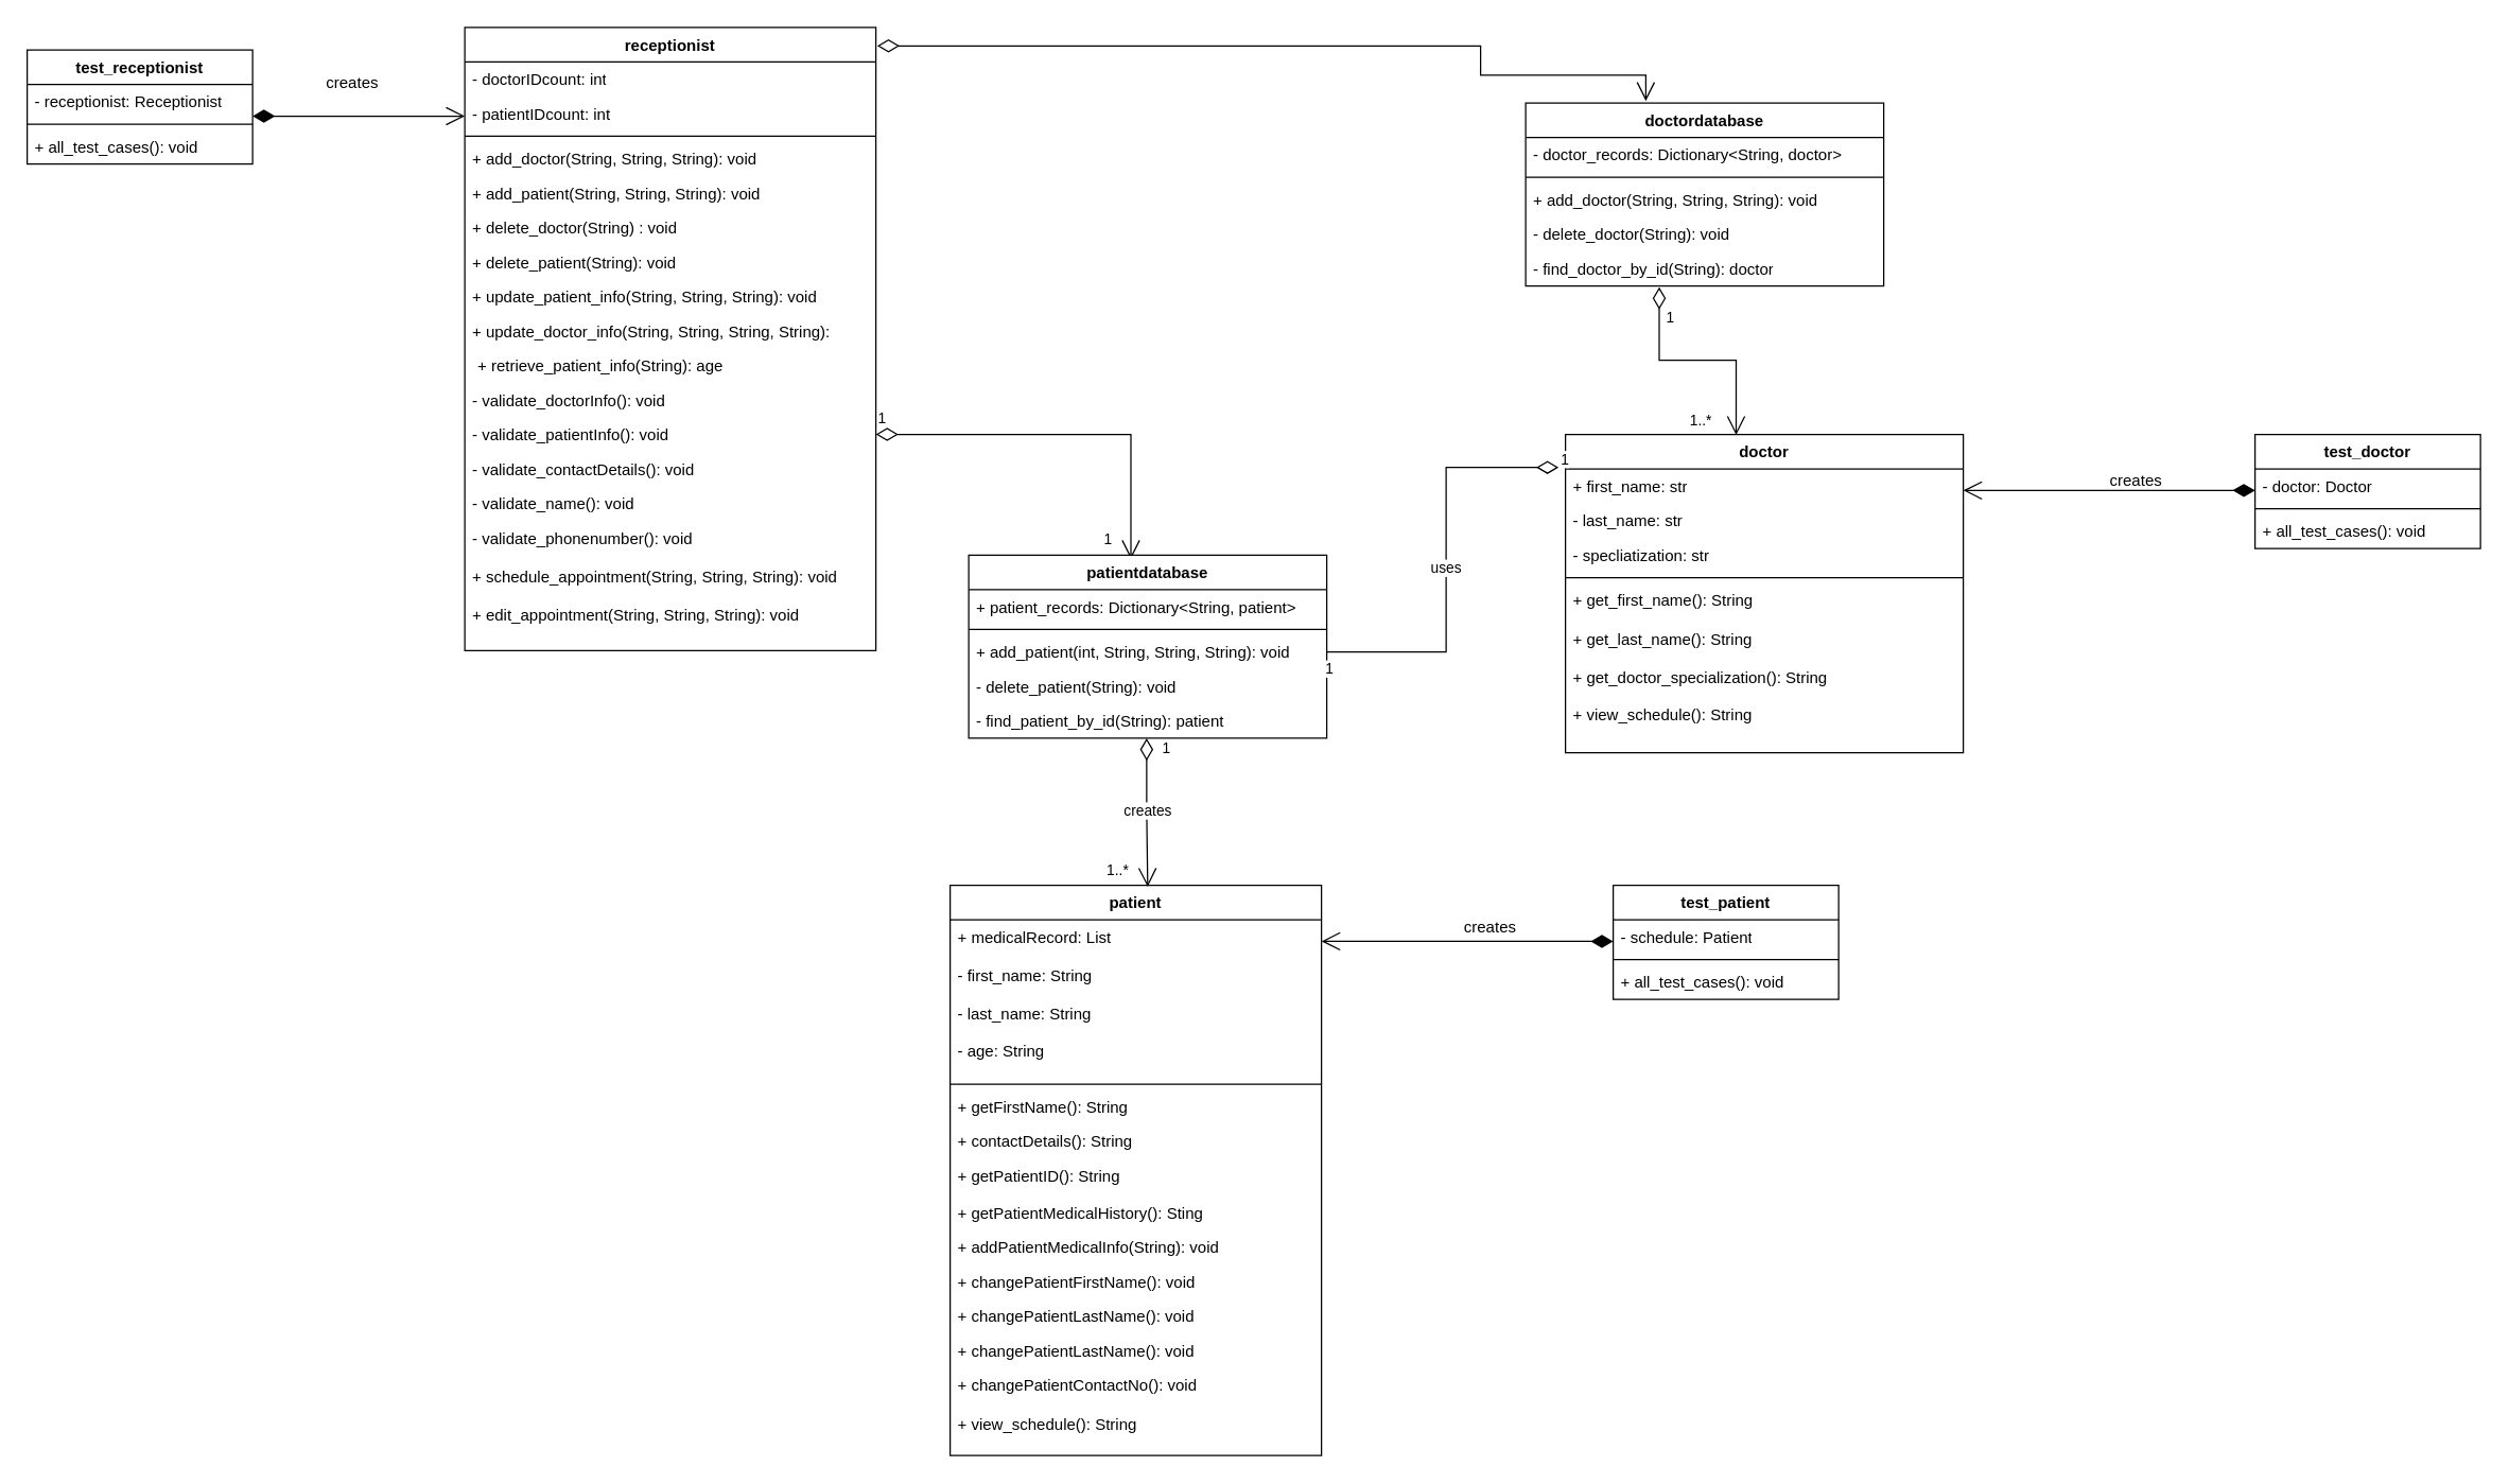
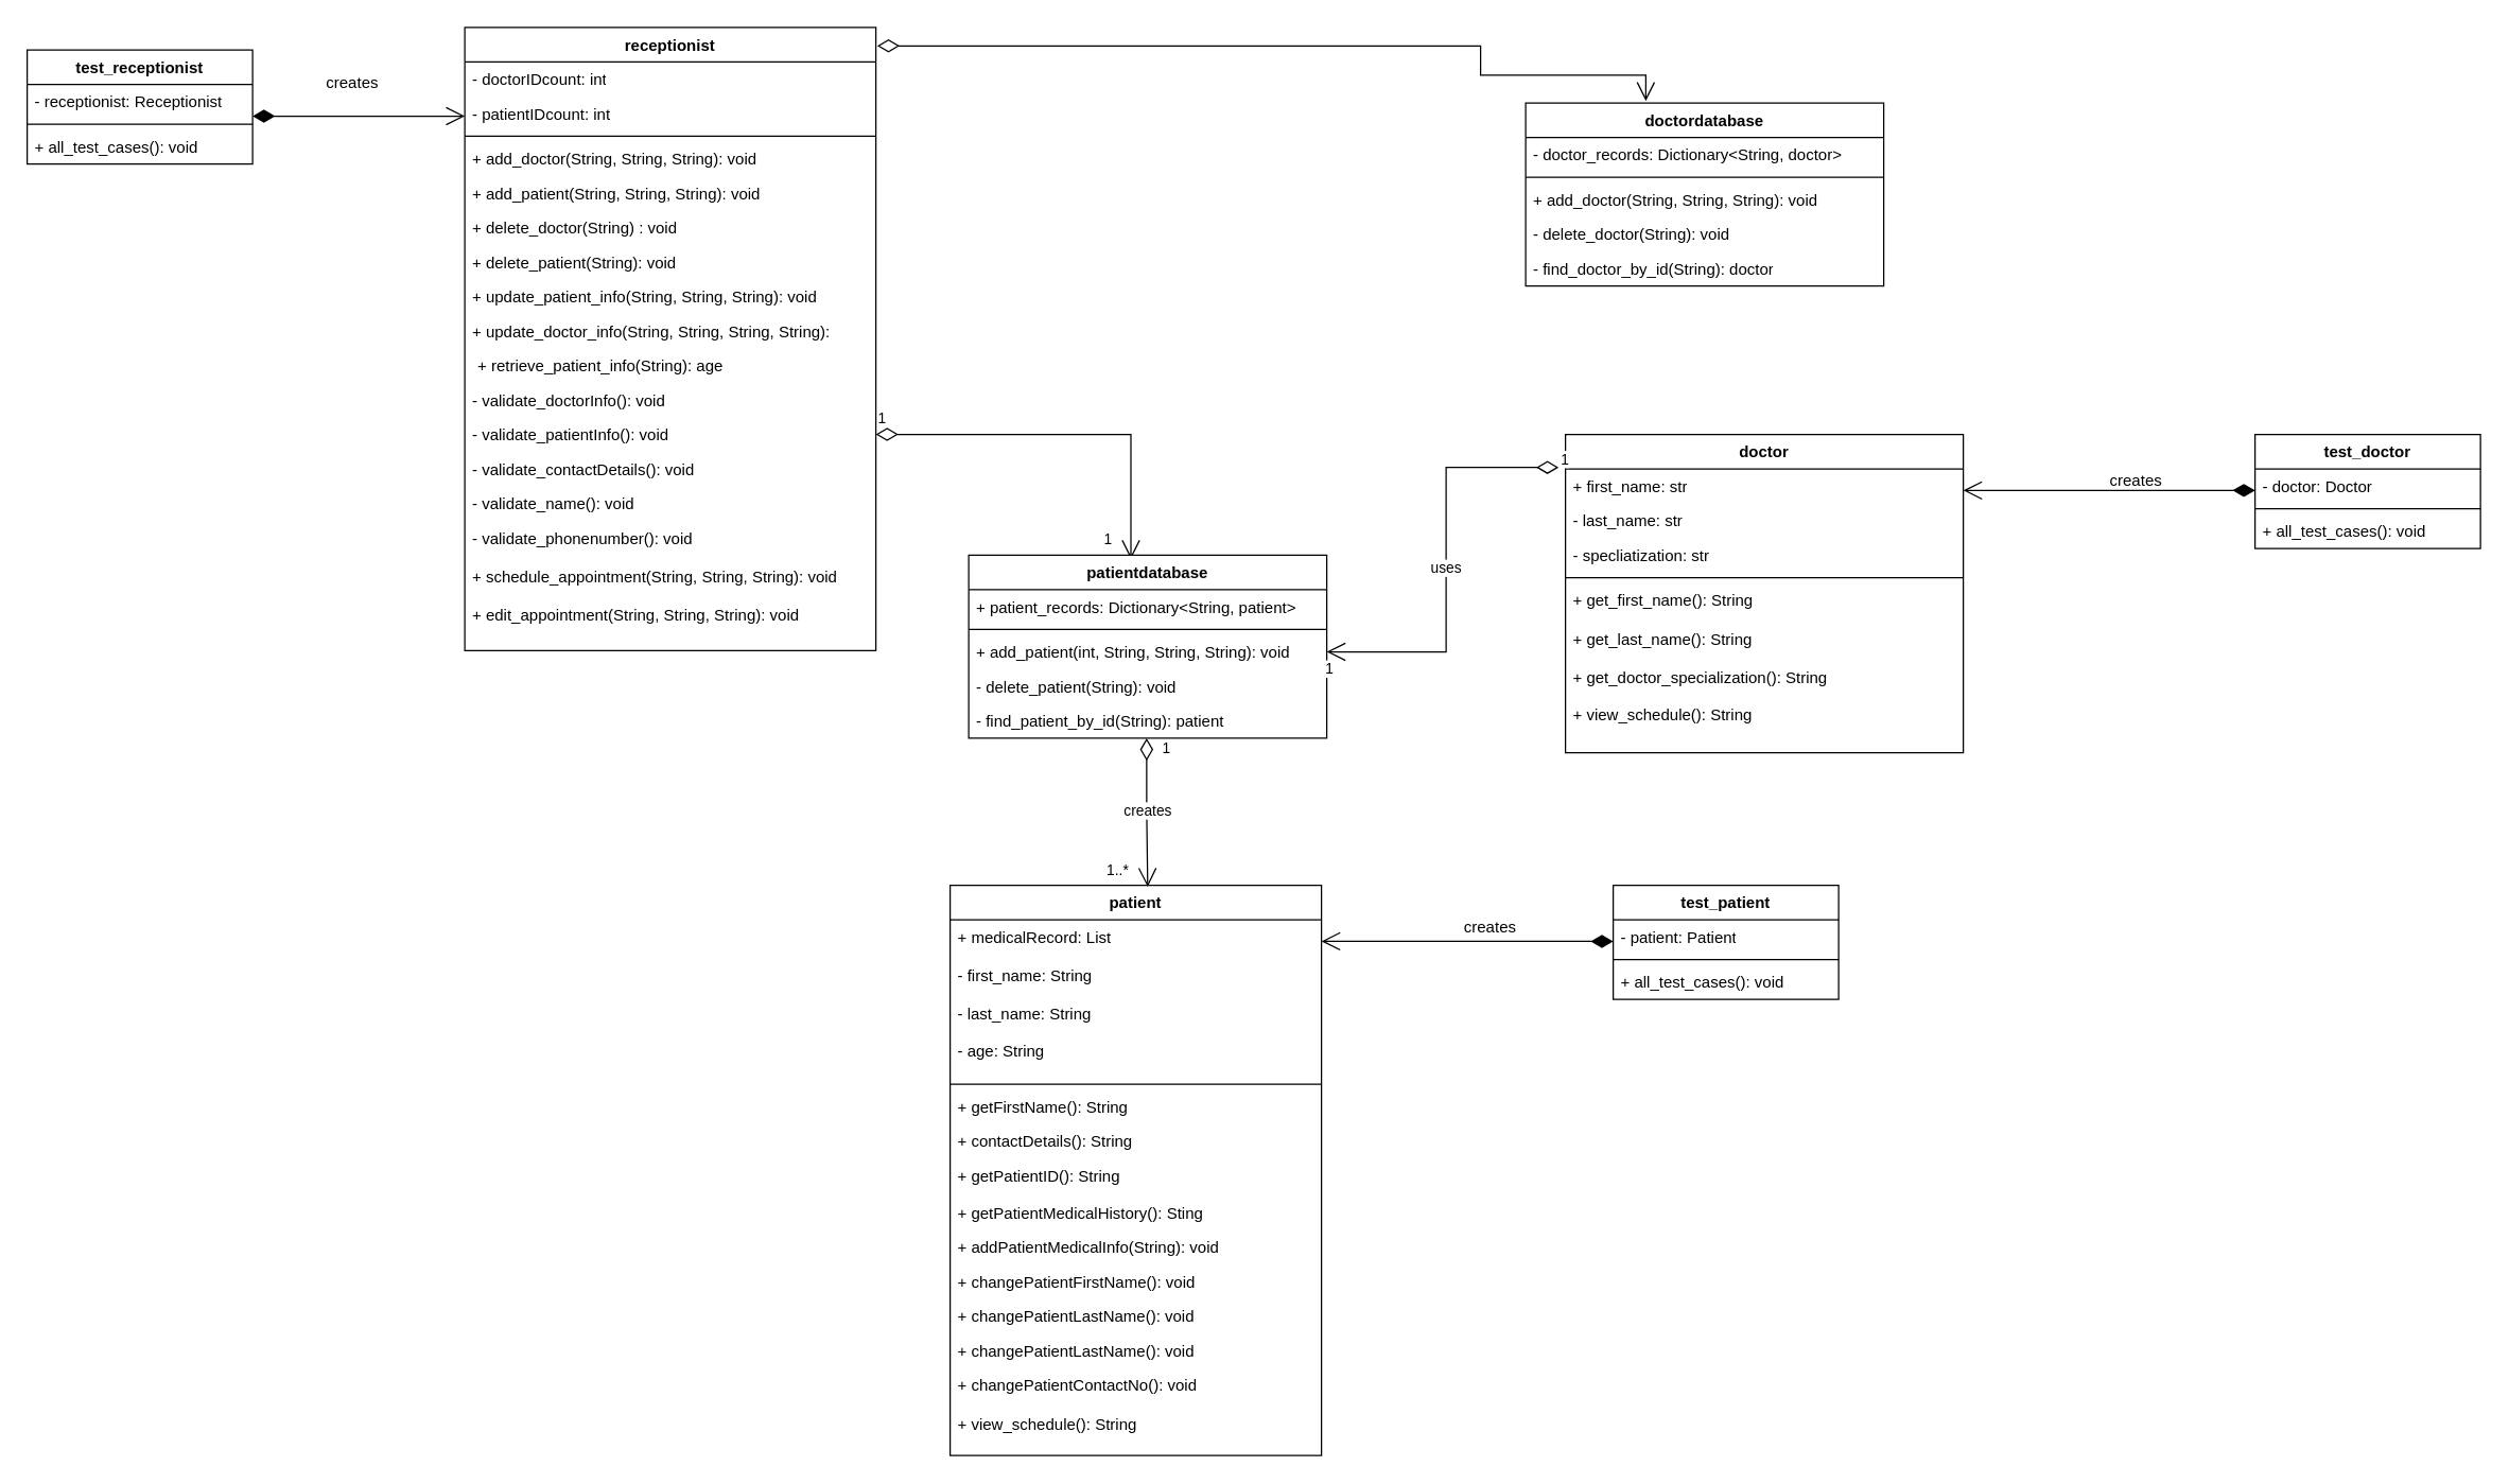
- <mxCell id="54" value="" style="endArrow=open;html=1;endSize=12;startArrow=diamondThin;startSize=14;startFill=0;edgeStyle=orthogonalEdgeStyle;align=left;verticalAlign=bottom;rounded=0;exitX=0.373;exitY=1.035;exitDx=0;exitDy=0;exitPerimeter=0;entryX=0.429;entryY=0.002;entryDx=0;entryDy=0;entryPerimeter=0;" parent="1" source="53" target="14" edge="1"><mxGeometry x="-1" y="3" relative="1" as="geometry"><mxPoint x="1250.36" y="235.91" as="sourcePoint" /><mxPoint x="1250" y="327" as="targetPoint" /><mxPoint as="offset" /></mxGeometry></mxCell>
- <mxCell id="55" value="1..*" style="edgeLabel;html=1;align=center;verticalAlign=middle;resizable=0;points=[];" parent="54" vertex="1" connectable="0"><mxGeometry x="0.898" relative="1" as="geometry"><mxPoint x="-27" y="-2" as="offset" /></mxGeometry></mxCell>
- <mxCell id="56" value="1" style="edgeLabel;html=1;align=center;verticalAlign=middle;resizable=0;points=[];" parent="54" vertex="1" connectable="0"><mxGeometry x="-0.688" y="1" relative="1" as="geometry"><mxPoint x="7" y="-3" as="offset" /></mxGeometry></mxCell>
- <mxCell id="57" value="1" style="endArrow=none;html=1;endSize=12;startArrow=diamondThin;startSize=14;startFill=0;edgeStyle=orthogonalEdgeStyle;align=left;verticalAlign=bottom;rounded=0;entryX=1;entryY=0.5;entryDx=0;entryDy=0;exitX=-0.017;exitY=-0.042;exitDx=0;exitDy=0;exitPerimeter=0;" parent="1" source="15" target="45" edge="1"><mxGeometry x="-1" y="3" relative="1" as="geometry"><mxPoint x="850" y="337" as="sourcePoint" /><mxPoint x="1042" y="431" as="targetPoint" /><mxPoint as="offset" /></mxGeometry></mxCell>
+ <mxCell id="57" value="1" style="endArrow=open;html=1;endSize=12;startArrow=diamondThin;startSize=14;startFill=0;edgeStyle=orthogonalEdgeStyle;align=left;verticalAlign=bottom;rounded=0;entryX=1;entryY=0.5;entryDx=0;entryDy=0;exitX=-0.017;exitY=-0.042;exitDx=0;exitDy=0;exitPerimeter=0;" parent="1" source="15" target="45" edge="1"><mxGeometry x="-1" y="3" relative="1" as="geometry"><mxPoint x="850" y="337" as="sourcePoint" /><mxPoint x="1042" y="431" as="targetPoint" /><mxPoint as="offset" /></mxGeometry></mxCell>
- <mxCell id="73" value="- schedule: Patient" style="text;strokeColor=none;fillColor=none;align=left;verticalAlign=top;spacingLeft=4;spacingRight=4;overflow=hidden;rotatable=0;points=[[0,0.5],[1,0.5]];portConstraint=eastwest;whiteSpace=wrap;html=1;" vertex="1" parent="72"><mxGeometry y="26" width="170" height="26" as="geometry" /></mxCell>
+ <mxCell id="73" value="- patient: Patient" style="text;strokeColor=none;fillColor=none;align=left;verticalAlign=top;spacingLeft=4;spacingRight=4;overflow=hidden;rotatable=0;points=[[0,0.5],[1,0.5]];portConstraint=eastwest;whiteSpace=wrap;html=1;" vertex="1" parent="72"><mxGeometry y="26" width="170" height="26" as="geometry" /></mxCell>
